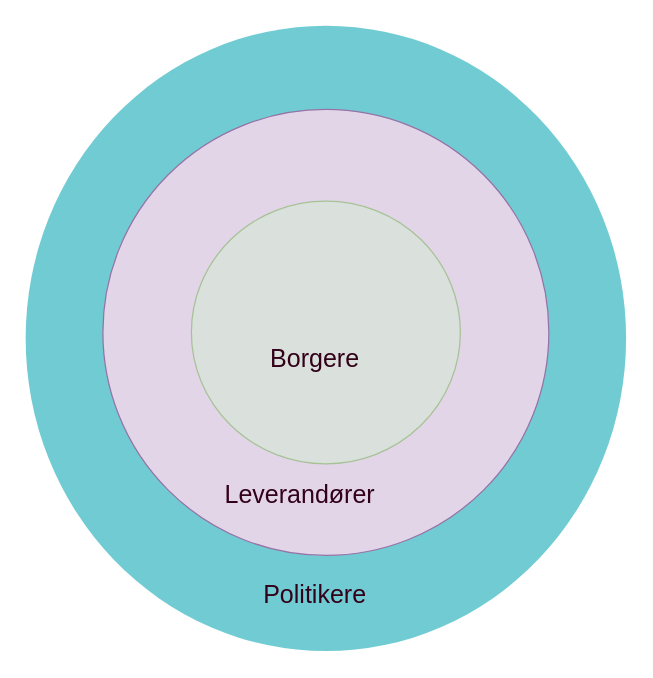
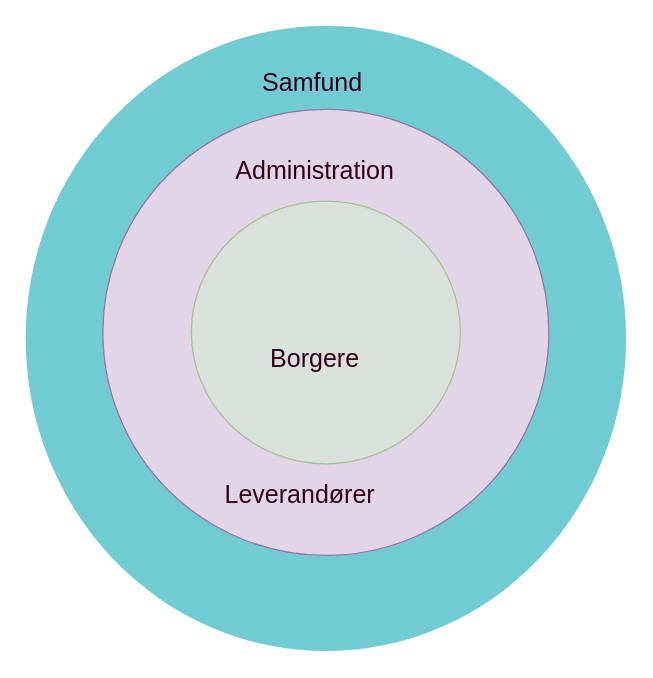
+ <mxCell id="3" value="&lt;font color=&quot;#33001a&quot; style=&quot;font-size: 20px;&quot;&gt;Samfund&lt;/font&gt;" style="text;fontSize=20;align=center;verticalAlign=middle;html=1;fontColor=#FFFFFF;" parent="1" vertex="1"><mxGeometry x="178.5" y="50" width="140" height="30" as="geometry" /></mxCell>
+ <mxCell id="7" value="&lt;font color=&quot;#33001a&quot; style=&quot;font-size: 20px;&quot;&gt;Administration&lt;/font&gt;" style="text;fontSize=20;align=center;verticalAlign=middle;html=1;fontColor=#FFFFFF;" vertex="1" parent="1"><mxGeometry x="180.5" y="120" width="140" height="30" as="geometry" /></mxCell>
- <mxCell id="4" value="&lt;font color=&quot;#33001a&quot; style=&quot;font-size: 20px;&quot;&gt;Politikere&lt;/font&gt;" style="text;fontSize=20;align=center;verticalAlign=middle;html=1;fontColor=#FFFFFF;" vertex="1" parent="1"><mxGeometry x="180.5" y="458.5" width="140" height="30" as="geometry" /></mxCell>
